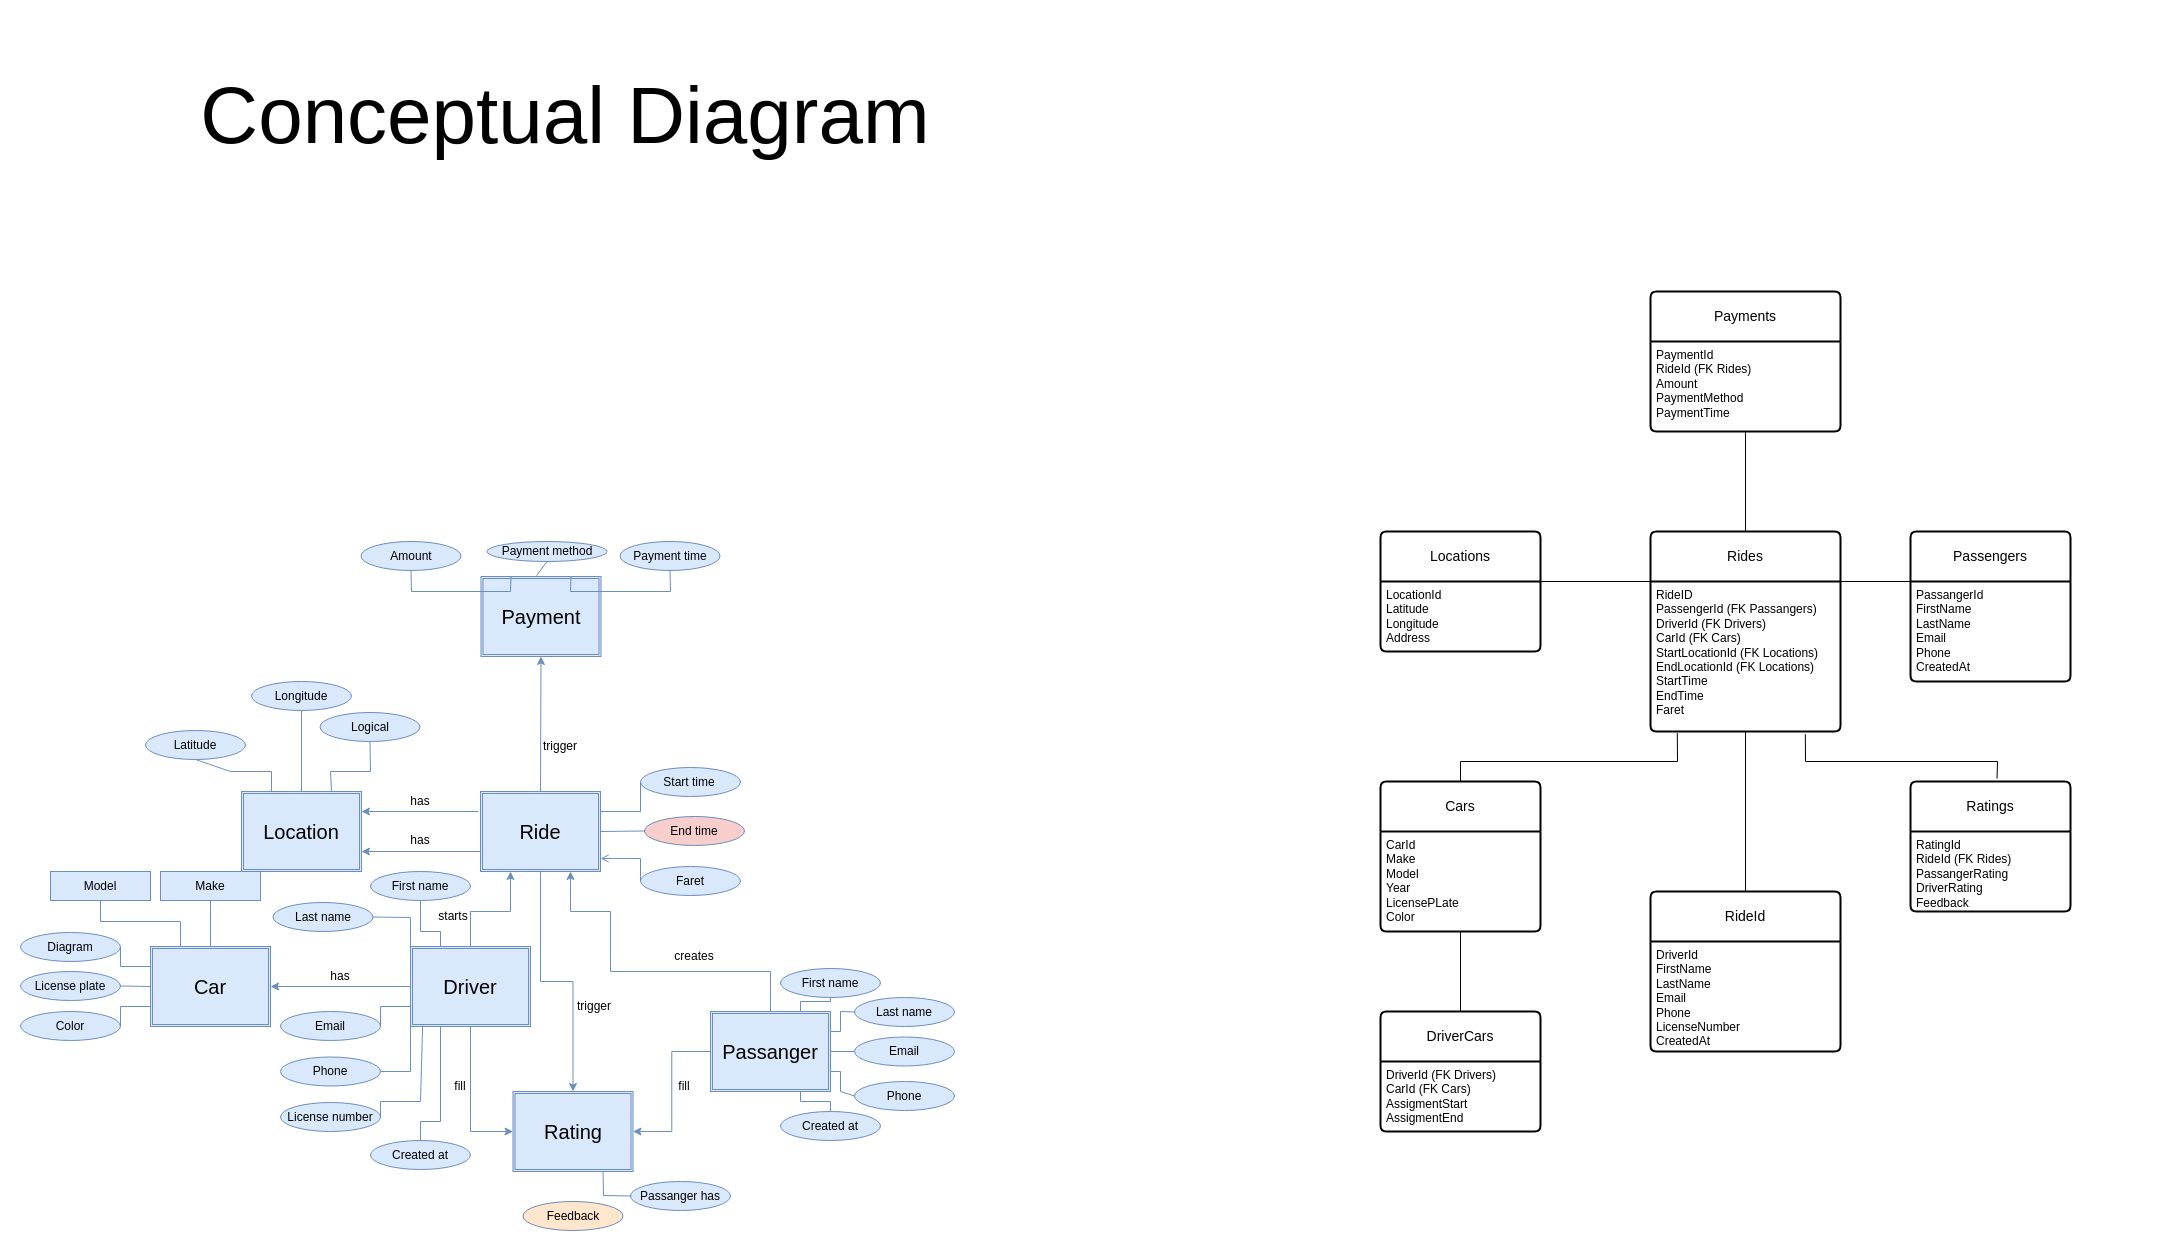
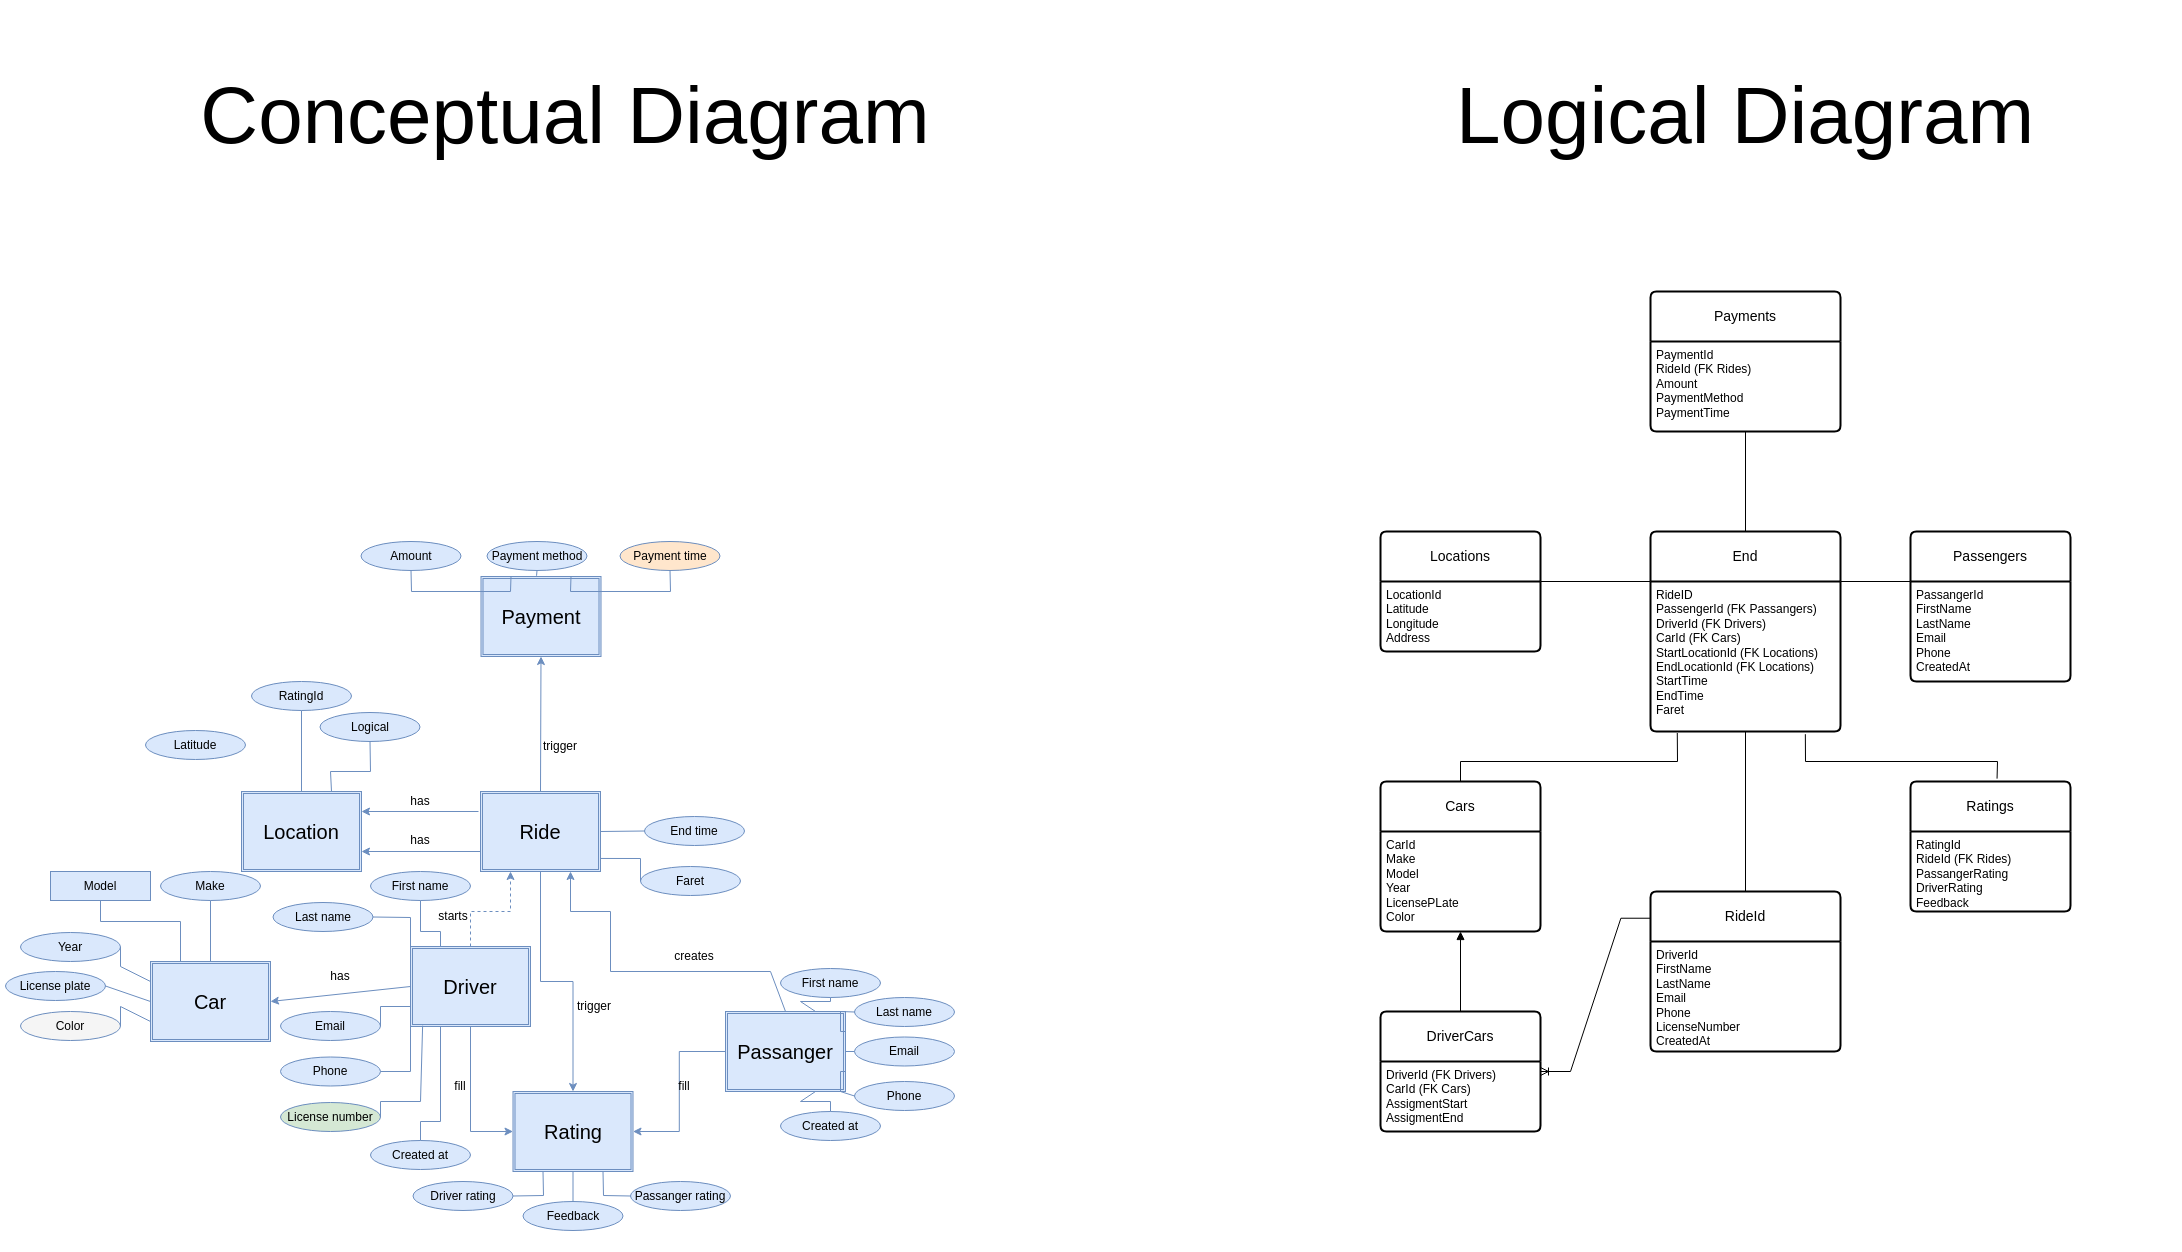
+ <mxCell id="26" value="&lt;font style=&quot;font-size: 80px;&quot;&gt;Logical Diagram&lt;/font&gt;" style="text;html=1;align=center;verticalAlign=middle;whiteSpace=wrap;rounded=0;fontSize=120;" vertex="1" parent="1"><mxGeometry x="1330" y="20" width="830" height="160" as="geometry" /></mxCell>
- <mxCell id="36" value="Payment method" style="ellipse;whiteSpace=wrap;html=1;fillColor=#dae8fc;strokeColor=#6c8ebf;" vertex="1" parent="1"><mxGeometry x="486.5" y="541" width="120" height="20" as="geometry" /></mxCell>
+ <mxCell id="36" value="Payment method" style="ellipse;whiteSpace=wrap;html=1;fillColor=#dae8fc;strokeColor=#6c8ebf;" vertex="1" parent="1"><mxGeometry x="486.5" y="541" width="100" height="29" as="geometry" /></mxCell>
- <mxCell id="34" value="Payment time" style="ellipse;whiteSpace=wrap;html=1;fillColor=#dae8fc;strokeColor=#6c8ebf;" vertex="1" parent="1"><mxGeometry x="619.5" y="541" width="100" height="29" as="geometry" /></mxCell>
+ <mxCell id="34" value="Payment time" style="ellipse;whiteSpace=wrap;html=1;fillColor=#ffe6cc;strokeColor=#6c8ebf;" vertex="1" parent="1"><mxGeometry x="619.5" y="541" width="100" height="29" as="geometry" /></mxCell>
- <mxCell id="2" value="Rides" style="swimlane;childLayout=stackLayout;horizontal=1;startSize=50;horizontalStack=0;rounded=1;fontSize=14;fontStyle=0;strokeWidth=2;resizeParent=0;resizeLast=1;shadow=0;dashed=0;align=center;arcSize=4;whiteSpace=wrap;html=1;" vertex="1" parent="1"><mxGeometry x="1650" y="531" width="190" height="200" as="geometry"><mxRectangle x="-820" y="22" width="90" height="50" as="alternateBounds" /></mxGeometry></mxCell>
+ <mxCell id="2" value="End" style="swimlane;childLayout=stackLayout;horizontal=1;startSize=50;horizontalStack=0;rounded=1;fontSize=14;fontStyle=0;strokeWidth=2;resizeParent=0;resizeLast=1;shadow=0;dashed=0;align=center;arcSize=4;whiteSpace=wrap;html=1;" vertex="1" parent="1"><mxGeometry x="1650" y="531" width="190" height="200" as="geometry"><mxRectangle x="-820" y="22" width="90" height="50" as="alternateBounds" /></mxGeometry></mxCell>
- <mxCell id="52" value="Longitude" style="ellipse;whiteSpace=wrap;html=1;fillColor=#dae8fc;strokeColor=#6c8ebf;" vertex="1" parent="1"><mxGeometry x="251" y="681" width="100" height="29" as="geometry" /></mxCell>
+ <mxCell id="52" value="RatingId" style="ellipse;whiteSpace=wrap;html=1;fillColor=#dae8fc;strokeColor=#6c8ebf;" vertex="1" parent="1"><mxGeometry x="251" y="681" width="100" height="29" as="geometry" /></mxCell>
- <mxCell id="55" value="" style="endArrow=none;html=1;rounded=0;entryX=0.5;entryY=1;entryDx=0;entryDy=0;strokeColor=#6C8EBF;exitX=0.25;exitY=0;exitDx=0;exitDy=0;" edge="1" parent="1" source="45" target="51"><mxGeometry width="50" height="50" relative="1" as="geometry"><mxPoint x="280" y="791" as="sourcePoint" /><mxPoint x="280" y="710" as="targetPoint" /><Array as="points"><mxPoint x="271" y="771" /><mxPoint x="230" y="771" /></Array></mxGeometry></mxCell>
- <mxCell id="30" value="Start time&lt;span style=&quot;white-space: pre;&quot;&gt;&#09;&lt;/span&gt;" style="ellipse;whiteSpace=wrap;html=1;fillColor=#dae8fc;strokeColor=#6c8ebf;" vertex="1" parent="1"><mxGeometry x="640" y="767" width="100" height="29" as="geometry" /></mxCell>
- <mxCell id="43" value="" style="endArrow=none;html=1;rounded=0;exitX=0;exitY=0.5;exitDx=0;exitDy=0;entryX=1;entryY=0.25;entryDx=0;entryDy=0;strokeColor=#6C8EBF;" edge="1" parent="1" source="30" target="29"><mxGeometry width="50" height="50" relative="1" as="geometry"><mxPoint x="650" y="811" as="sourcePoint" /><mxPoint x="606" y="812" as="targetPoint" /><Array as="points"><mxPoint x="640" y="811" /></Array></mxGeometry></mxCell>
- <mxCell id="31" value="End time" style="ellipse;whiteSpace=wrap;html=1;fillColor=#f8cecc;strokeColor=#6c8ebf;" vertex="1" parent="1"><mxGeometry x="644" y="816" width="100" height="29" as="geometry" /></mxCell>
+ <mxCell id="31" value="End time" style="ellipse;whiteSpace=wrap;html=1;fillColor=#dae8fc;strokeColor=#6c8ebf;" vertex="1" parent="1"><mxGeometry x="644" y="816" width="100" height="29" as="geometry" /></mxCell>
- <mxCell id="44" value="" style="endArrow=open;html=1;rounded=0;exitX=0;exitY=0.5;exitDx=0;exitDy=0;entryX=1.001;entryY=0.837;entryDx=0;entryDy=0;strokeColor=#6C8EBF;entryPerimeter=0;" edge="1" parent="1" source="32" target="29"><mxGeometry width="50" height="50" relative="1" as="geometry"><mxPoint x="664" y="850" as="sourcePoint" /><mxPoint x="620" y="851" as="targetPoint" /><Array as="points"><mxPoint x="640" y="858" /></Array></mxGeometry></mxCell>
+ <mxCell id="44" value="" style="endArrow=none;html=1;rounded=0;exitX=0;exitY=0.5;exitDx=0;exitDy=0;entryX=1.001;entryY=0.837;entryDx=0;entryDy=0;strokeColor=#6C8EBF;entryPerimeter=0;" edge="1" parent="1" source="32" target="29"><mxGeometry width="50" height="50" relative="1" as="geometry"><mxPoint x="664" y="850" as="sourcePoint" /><mxPoint x="620" y="851" as="targetPoint" /><Array as="points"><mxPoint x="640" y="858" /></Array></mxGeometry></mxCell>
- <mxCell id="72" value="Make" style="whiteSpace=wrap;html=1;fillColor=#dae8fc;strokeColor=#6c8ebf;rounded=0;" vertex="1" parent="1"><mxGeometry x="160" y="871" width="100" height="29" as="geometry" /></mxCell>
+ <mxCell id="72" value="Make" style="ellipse;whiteSpace=wrap;html=1;fillColor=#dae8fc;strokeColor=#6c8ebf;" vertex="1" parent="1"><mxGeometry x="160" y="871" width="100" height="29" as="geometry" /></mxCell>
- <mxCell id="60" value="" style="endArrow=classic;html=1;rounded=0;entryX=0.25;entryY=1;entryDx=0;entryDy=0;strokeColor=#6C8EBF;exitX=0.5;exitY=0;exitDx=0;exitDy=0;" edge="1" parent="1" source="58" target="29"><mxGeometry width="50" height="50" relative="1" as="geometry"><mxPoint x="491" y="981" as="sourcePoint" /><mxPoint x="371" y="981" as="targetPoint" /><Array as="points"><mxPoint x="470" y="911" /><mxPoint x="510" y="911" /></Array></mxGeometry></mxCell>
+ <mxCell id="60" value="" style="endArrow=classic;html=1;rounded=0;entryX=0.25;entryY=1;entryDx=0;entryDy=0;strokeColor=#6C8EBF;exitX=0.5;exitY=0;exitDx=0;exitDy=0;dashed=1;" edge="1" parent="1" source="58" target="29"><mxGeometry width="50" height="50" relative="1" as="geometry"><mxPoint x="491" y="981" as="sourcePoint" /><mxPoint x="371" y="981" as="targetPoint" /><Array as="points"><mxPoint x="470" y="911" /><mxPoint x="510" y="911" /></Array></mxGeometry></mxCell>
- <mxCell id="21" value="" style="endArrow=none;html=1;rounded=0;entryX=0.5;entryY=1;entryDx=0;entryDy=0;exitX=0.5;exitY=0;exitDx=0;exitDy=0;" edge="1" parent="1" source="16" target="11"><mxGeometry width="50" height="50" relative="1" as="geometry"><mxPoint x="1425" y="1001" as="sourcePoint" /><mxPoint x="1475" y="951" as="targetPoint" /></mxGeometry></mxCell>
+ <mxCell id="21" value="" style="endArrow=block;html=1;rounded=0;entryX=0.5;entryY=1;entryDx=0;entryDy=0;exitX=0.5;exitY=0;exitDx=0;exitDy=0;" edge="1" parent="1" source="16" target="11"><mxGeometry width="50" height="50" relative="1" as="geometry"><mxPoint x="1425" y="1001" as="sourcePoint" /><mxPoint x="1475" y="951" as="targetPoint" /></mxGeometry></mxCell>
- <mxCell id="73" value="Diagram" style="ellipse;whiteSpace=wrap;html=1;fillColor=#dae8fc;strokeColor=#6c8ebf;" vertex="1" parent="1"><mxGeometry x="20" y="932" width="100" height="29" as="geometry" /></mxCell>
+ <mxCell id="73" value="Year" style="ellipse;whiteSpace=wrap;html=1;fillColor=#dae8fc;strokeColor=#6c8ebf;" vertex="1" parent="1"><mxGeometry x="20" y="932" width="100" height="29" as="geometry" /></mxCell>
- <mxCell id="74" value="License plate" style="ellipse;whiteSpace=wrap;html=1;fillColor=#dae8fc;strokeColor=#6c8ebf;" vertex="1" parent="1"><mxGeometry x="20" y="971" width="100" height="29" as="geometry" /></mxCell>
+ <mxCell id="74" value="License plate" style="ellipse;whiteSpace=wrap;html=1;fillColor=#dae8fc;strokeColor=#6c8ebf;" vertex="1" parent="1"><mxGeometry x="5" y="971" width="100" height="29" as="geometry" /></mxCell>
- <mxCell id="56" value="Car" style="shape=ext;double=1;rounded=0;whiteSpace=wrap;html=1;fontSize=20;fillColor=#dae8fc;strokeColor=#6c8ebf;" vertex="1" parent="1"><mxGeometry x="150" y="946" width="120" height="80" as="geometry" /></mxCell>
+ <mxCell id="56" value="Car" style="shape=ext;double=1;rounded=0;whiteSpace=wrap;html=1;fontSize=20;fillColor=#dae8fc;strokeColor=#6c8ebf;" vertex="1" parent="1"><mxGeometry x="150" y="961" width="120" height="80" as="geometry" /></mxCell>
+ <mxCell id="25" value="" style="edgeStyle=entityRelationEdgeStyle;fontSize=12;html=1;endArrow=ERoneToMany;rounded=0;entryX=1;entryY=0.5;entryDx=0;entryDy=0;exitX=0.002;exitY=0.167;exitDx=0;exitDy=0;exitPerimeter=0;" edge="1" parent="1" source="12" target="16"><mxGeometry width="100" height="100" relative="1" as="geometry"><mxPoint x="1550" y="1191" as="sourcePoint" /><mxPoint x="1620" y="1071" as="targetPoint" /><Array as="points"><mxPoint x="1600" y="921" /><mxPoint x="1620" y="1001" /><mxPoint x="1620" y="1001" /><mxPoint x="1570" y="1071" /><mxPoint x="1590" y="1081" /><mxPoint x="1600" y="911" /></Array></mxGeometry></mxCell>
- <mxCell id="75" value="Color" style="ellipse;whiteSpace=wrap;html=1;fillColor=#dae8fc;strokeColor=#6c8ebf;" vertex="1" parent="1"><mxGeometry x="20" y="1011" width="100" height="29" as="geometry" /></mxCell>
+ <mxCell id="75" value="Color" style="ellipse;whiteSpace=wrap;html=1;fillColor=#f5f5f5;strokeColor=#6c8ebf;" vertex="1" parent="1"><mxGeometry x="20" y="1011" width="100" height="29" as="geometry" /></mxCell>
- <mxCell id="64" value="Passanger" style="shape=ext;double=1;rounded=0;whiteSpace=wrap;html=1;fontSize=20;fillColor=#dae8fc;strokeColor=#6c8ebf;" vertex="1" parent="1"><mxGeometry x="710" y="1011" width="120" height="80" as="geometry" /></mxCell>
+ <mxCell id="64" value="Passanger" style="shape=ext;double=1;rounded=0;whiteSpace=wrap;html=1;fontSize=20;fillColor=#dae8fc;strokeColor=#6c8ebf;" vertex="1" parent="1"><mxGeometry x="725" y="1011" width="120" height="80" as="geometry" /></mxCell>
- <mxCell id="102" value="License number" style="ellipse;whiteSpace=wrap;html=1;fillColor=#dae8fc;strokeColor=#6c8ebf;" vertex="1" parent="1"><mxGeometry x="280" y="1102" width="100" height="29" as="geometry" /></mxCell>
+ <mxCell id="102" value="License number" style="ellipse;whiteSpace=wrap;html=1;fillColor=#d5e8d4;strokeColor=#6c8ebf;" vertex="1" parent="1"><mxGeometry x="280" y="1102" width="100" height="29" as="geometry" /></mxCell>
+ <mxCell id="94" value="" style="endArrow=none;html=1;rounded=0;entryX=0.5;entryY=1;entryDx=0;entryDy=0;strokeColor=#6C8EBF;exitX=0.5;exitY=0;exitDx=0;exitDy=0;" edge="1" parent="1" source="91" target="67"><mxGeometry width="50" height="50" relative="1" as="geometry"><mxPoint x="864" y="1061" as="sourcePoint" /><mxPoint x="840" y="1061" as="targetPoint" /></mxGeometry></mxCell>
+ <mxCell id="93" value="Driver rating" style="ellipse;whiteSpace=wrap;html=1;fillColor=#dae8fc;strokeColor=#6c8ebf;" vertex="1" parent="1"><mxGeometry x="412.5" y="1181" width="100" height="29" as="geometry" /></mxCell>
+ <mxCell id="96" value="" style="endArrow=none;html=1;rounded=0;entryX=1;entryY=0.5;entryDx=0;entryDy=0;strokeColor=#6C8EBF;exitX=0.25;exitY=1;exitDx=0;exitDy=0;" edge="1" parent="1" source="67" target="93"><mxGeometry width="50" height="50" relative="1" as="geometry"><mxPoint x="593" y="1221" as="sourcePoint" /><mxPoint x="593" y="1191" as="targetPoint" /><Array as="points"><mxPoint x="543" y="1195" /></Array></mxGeometry></mxCell>
- <mxCell id="92" value="Passanger has" style="ellipse;whiteSpace=wrap;html=1;fillColor=#dae8fc;strokeColor=#6c8ebf;" vertex="1" parent="1"><mxGeometry x="630" y="1181" width="100" height="29" as="geometry" /></mxCell>
+ <mxCell id="92" value="Passanger rating" style="ellipse;whiteSpace=wrap;html=1;fillColor=#dae8fc;strokeColor=#6c8ebf;" vertex="1" parent="1"><mxGeometry x="630" y="1181" width="100" height="29" as="geometry" /></mxCell>
- <mxCell id="91" value="Feedback" style="ellipse;whiteSpace=wrap;html=1;fillColor=#ffe6cc;strokeColor=#6c8ebf;" vertex="1" parent="1"><mxGeometry x="522.5" y="1201" width="100" height="29" as="geometry" /></mxCell>
+ <mxCell id="91" value="Feedback" style="ellipse;whiteSpace=wrap;html=1;fillColor=#dae8fc;strokeColor=#6c8ebf;" vertex="1" parent="1"><mxGeometry x="522.5" y="1201" width="100" height="29" as="geometry" /></mxCell>
